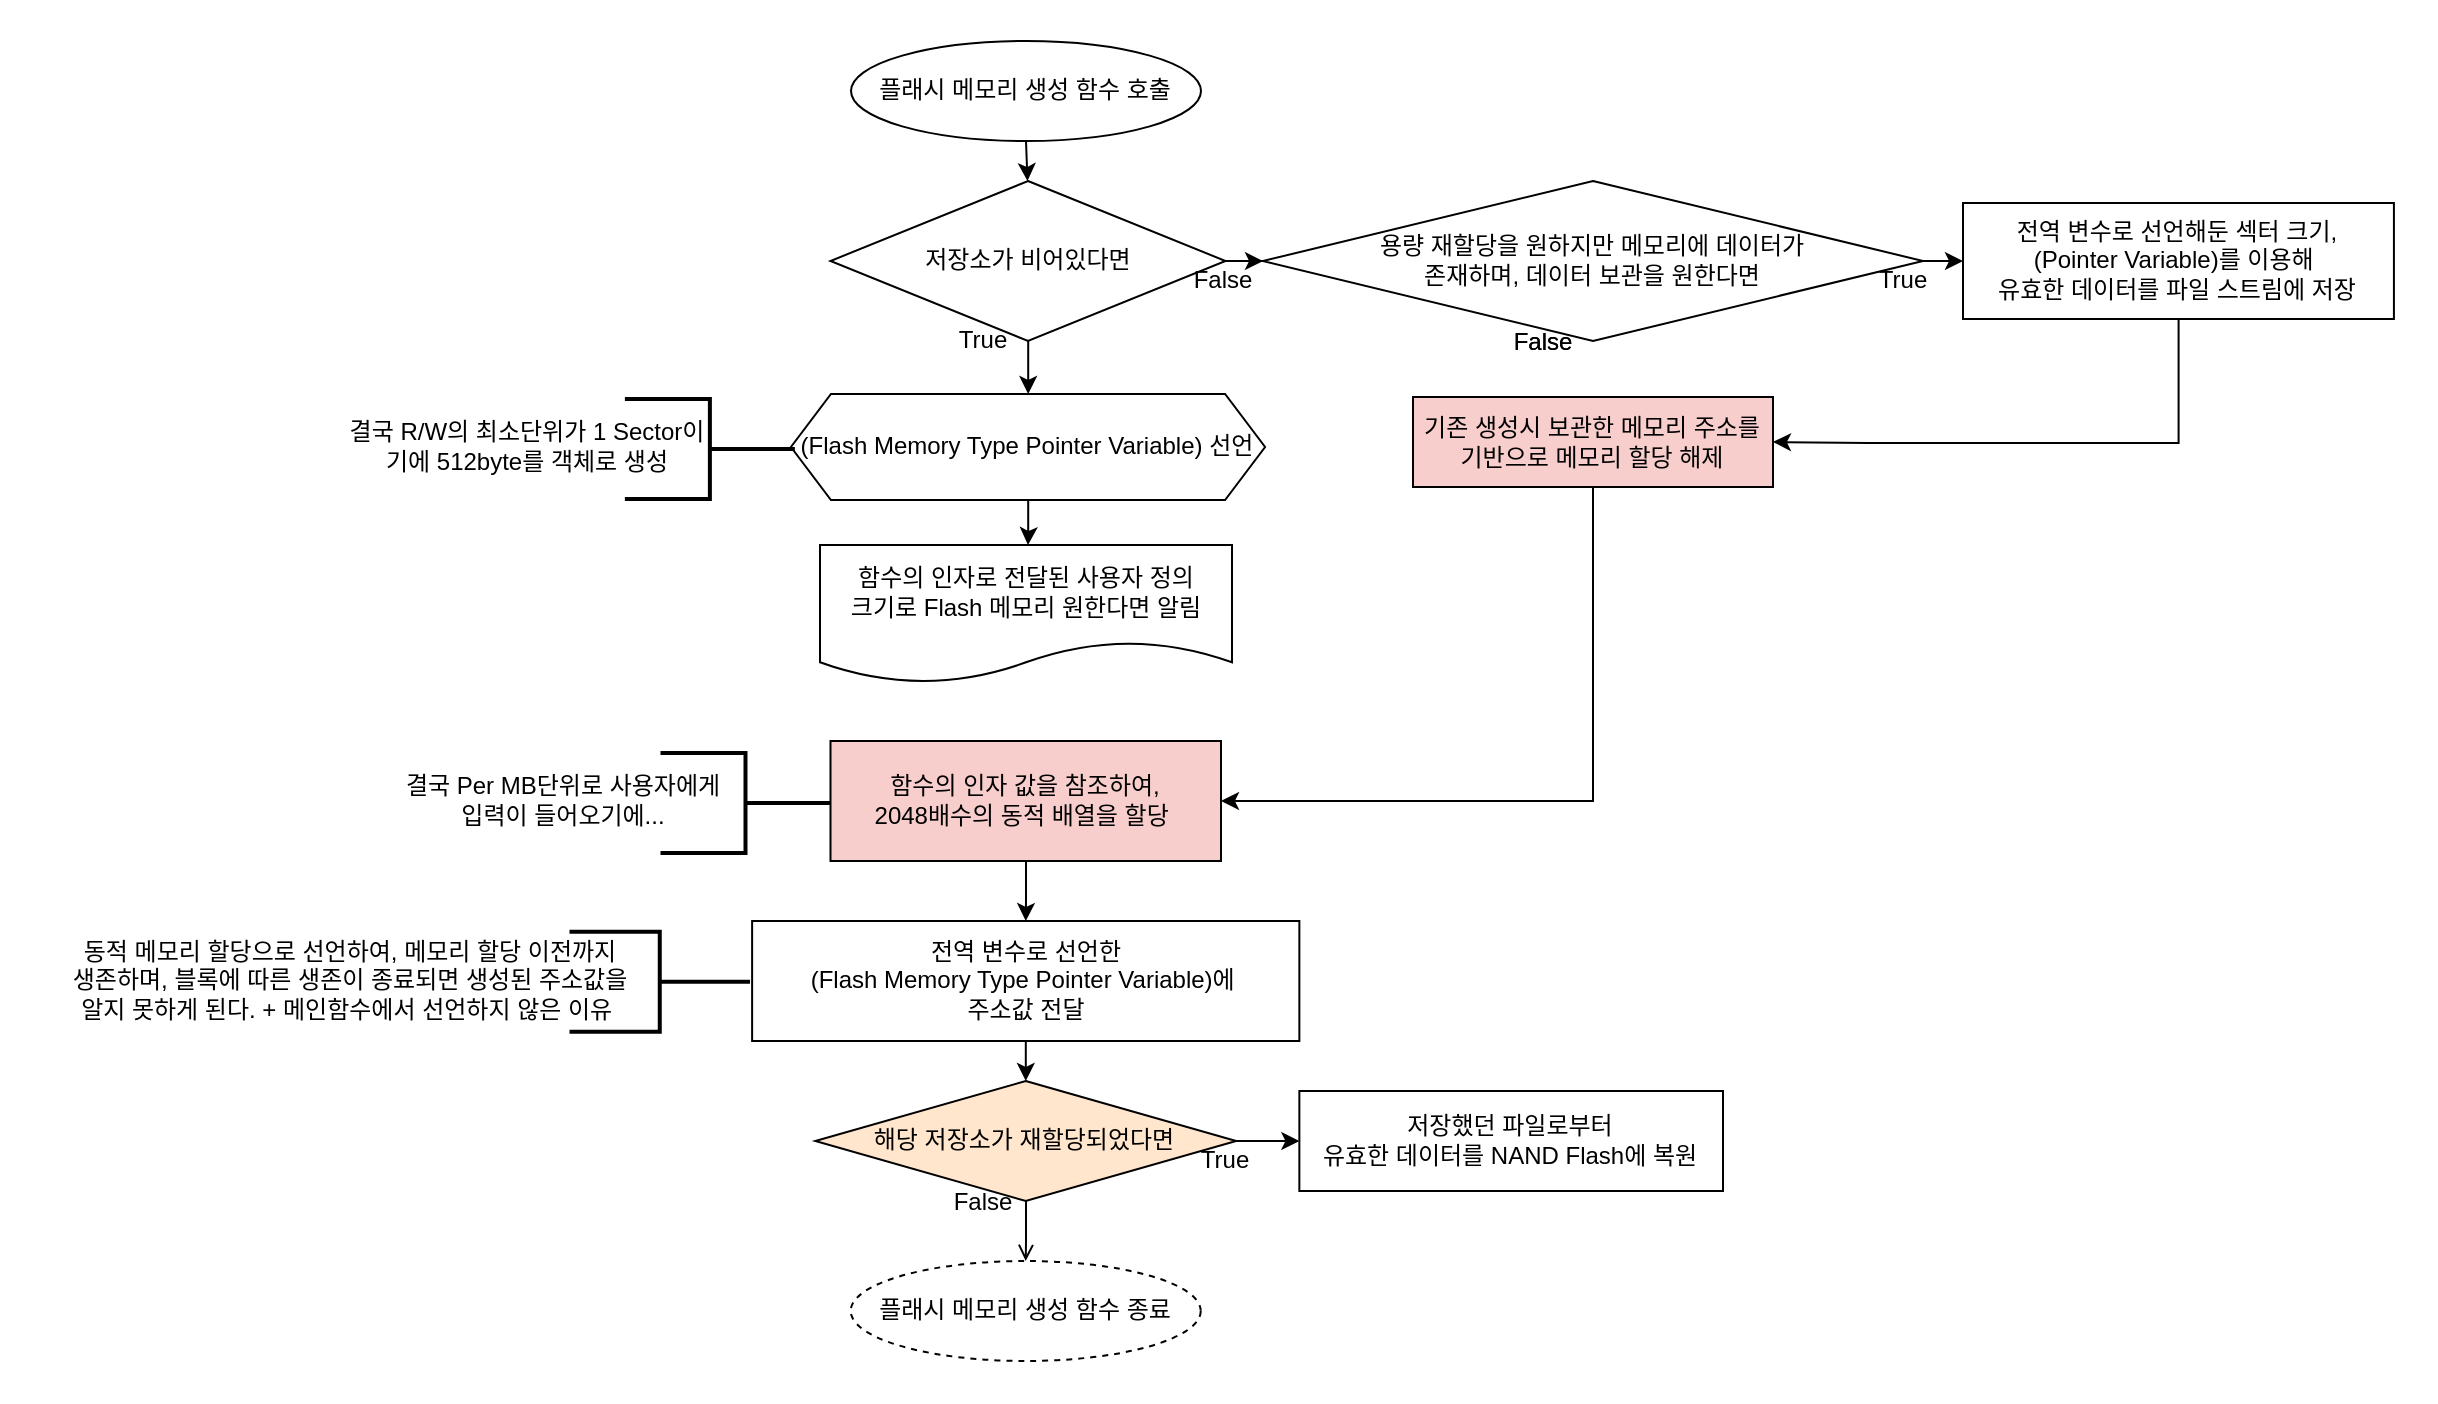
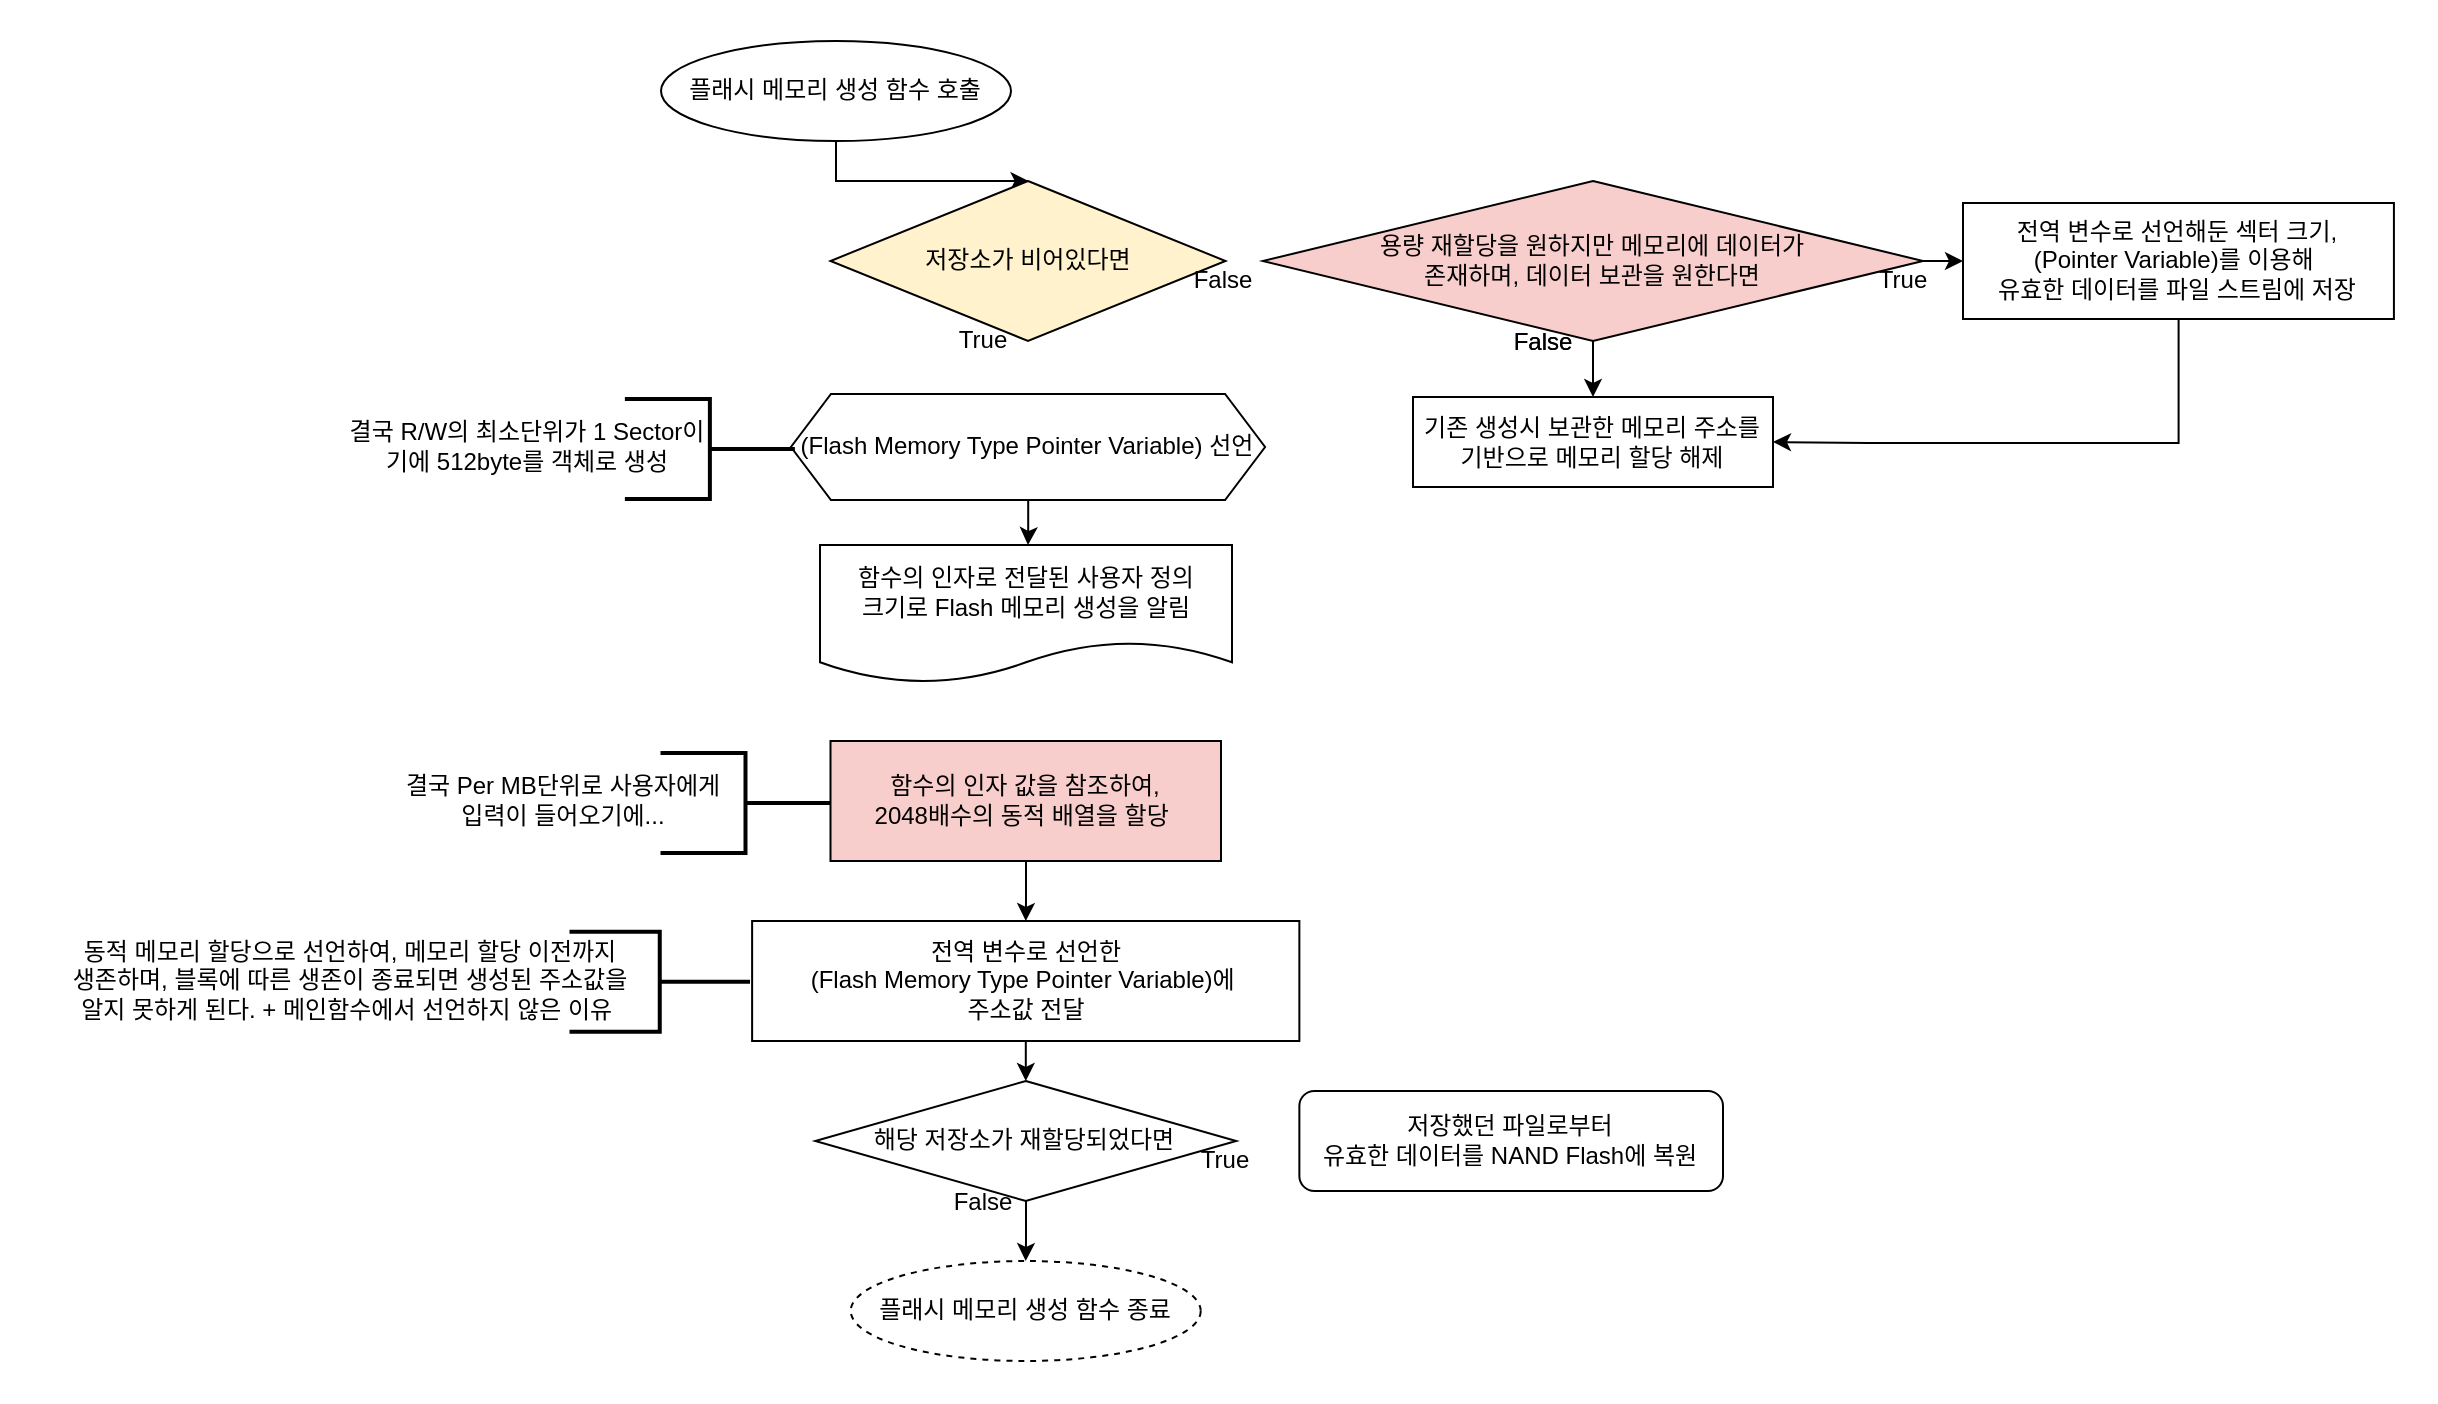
- <mxCell id="3" value="플래시 메모리 생성 함수 호출" style="ellipse;whiteSpace=wrap;html=1;" parent="1" vertex="1"><mxGeometry x="425" y="20" width="175" height="50" as="geometry" /></mxCell>
+ <mxCell id="3" value="플래시 메모리 생성 함수 호출" style="ellipse;whiteSpace=wrap;html=1;" parent="1" vertex="1"><mxGeometry x="330" y="20" width="175" height="50" as="geometry" /></mxCell>
- <mxCell id="6" value="저장소가 비어있다면" style="rhombus;whiteSpace=wrap;html=1;" parent="1" vertex="1"><mxGeometry x="414.75" y="90" width="197.51" height="80" as="geometry" /></mxCell>
+ <mxCell id="6" value="저장소가 비어있다면" style="rhombus;whiteSpace=wrap;html=1;fillColor=#fff2cc;" parent="1" vertex="1"><mxGeometry x="414.75" y="90" width="197.51" height="80" as="geometry" /></mxCell>
- <mxCell id="4" style="edgeStyle=orthogonalEdgeStyle;rounded=0;orthogonalLoop=1;jettySize=auto;html=1;entryX=0;entryY=0.5;entryDx=0;entryDy=0;" parent="1" source="6" target="11" edge="1"><mxGeometry relative="1" as="geometry" /></mxCell>
- <mxCell id="11" value="용량 재할당을 원하지만 메모리에 데이터가 &lt;br&gt;존재하며,&amp;nbsp;데이터 보관을 원한다면" style="rhombus;whiteSpace=wrap;html=1;" parent="1" vertex="1"><mxGeometry x="631" y="90" width="330" height="80" as="geometry" /></mxCell>
+ <mxCell id="11" value="용량 재할당을 원하지만 메모리에 데이터가 &lt;br&gt;존재하며,&amp;nbsp;데이터 보관을 원한다면" style="rhombus;whiteSpace=wrap;html=1;fillColor=#f8cecc;" parent="1" vertex="1"><mxGeometry x="631" y="90" width="330" height="80" as="geometry" /></mxCell>
- <mxCell id="5" value="" style="edgeStyle=orthogonalEdgeStyle;rounded=0;orthogonalLoop=1;jettySize=auto;html=1;" parent="1" source="6" target="15" edge="1"><mxGeometry relative="1" as="geometry" /></mxCell>
+ <mxCell id="10" value="" style="edgeStyle=orthogonalEdgeStyle;rounded=0;orthogonalLoop=1;jettySize=auto;html=1;entryX=0.5;entryY=0;entryDx=0;entryDy=0;" parent="1" source="11" target="37" edge="1"><mxGeometry relative="1" as="geometry"><mxPoint x="798.8" y="191.5" as="targetPoint" /></mxGeometry></mxCell>
- <mxCell id="37" value="기존 생성시 보관한 메모리 주소를 기반으로 메모리 할당 해제" style="rounded=0;whiteSpace=wrap;html=1;fillColor=#f8cecc;" parent="1" vertex="1"><mxGeometry x="706" y="198" width="180" height="45" as="geometry" /></mxCell>
+ <mxCell id="37" value="기존 생성시 보관한 메모리 주소를 기반으로 메모리 할당 해제" style="rounded=0;whiteSpace=wrap;html=1;" parent="1" vertex="1"><mxGeometry x="706" y="198" width="180" height="45" as="geometry" /></mxCell>
- <mxCell id="22" value="함수의 인자로 전달된 사용자 정의 &lt;br&gt;크기로 Flash 메모리 원한다면 알림" style="shape=document;whiteSpace=wrap;html=1;boundedLbl=1;" parent="1" vertex="1"><mxGeometry x="409.5" y="272" width="206" height="69" as="geometry" /></mxCell>
+ <mxCell id="22" value="함수의 인자로 전달된 사용자 정의 &lt;br&gt;크기로 Flash 메모리 생성을 알림" style="shape=document;whiteSpace=wrap;html=1;boundedLbl=1;" parent="1" vertex="1"><mxGeometry x="409.5" y="272" width="206" height="69" as="geometry" /></mxCell>
- <mxCell id="36" style="edgeStyle=orthogonalEdgeStyle;rounded=0;orthogonalLoop=1;jettySize=auto;html=1;entryX=1;entryY=0.5;entryDx=0;entryDy=0;" parent="1" source="37" target="24" edge="1"><mxGeometry relative="1" as="geometry"><Array as="points"><mxPoint x="796" y="400" /></Array></mxGeometry></mxCell>
- <mxCell id="42" value="해당 저장소가 재할당되었다면" style="rhombus;whiteSpace=wrap;html=1;fillColor=#ffe6cc;" parent="1" vertex="1"><mxGeometry x="407.15" y="540" width="210.45" height="60" as="geometry" /></mxCell>
+ <mxCell id="42" value="해당 저장소가 재할당되었다면" style="rhombus;whiteSpace=wrap;html=1;" parent="1" vertex="1"><mxGeometry x="407.15" y="540" width="210.45" height="60" as="geometry" /></mxCell>
- <mxCell id="41" value="" style="edgeStyle=orthogonalEdgeStyle;rounded=0;orthogonalLoop=1;jettySize=auto;html=1;" parent="1" source="42" target="46" edge="1"><mxGeometry relative="1" as="geometry" /></mxCell>
- <mxCell id="46" value="저장했던 파일로부터 &lt;br&gt;유효한 데이터를&amp;nbsp;NAND Flash에 복원" style="rounded=0;whiteSpace=wrap;html=1;" parent="1" vertex="1"><mxGeometry x="649.18" y="545" width="211.82" height="50" as="geometry" /></mxCell>
+ <mxCell id="46" value="저장했던 파일로부터 &lt;br&gt;유효한 데이터를&amp;nbsp;NAND Flash에 복원" style="whiteSpace=wrap;html=1;rounded=1;" parent="1" vertex="1"><mxGeometry x="649.18" y="545" width="211.82" height="50" as="geometry" /></mxCell>
- <mxCell id="40" value="" style="edgeStyle=orthogonalEdgeStyle;rounded=0;orthogonalLoop=1;jettySize=auto;html=1;endArrow=open;" parent="1" source="42" target="32" edge="1"><mxGeometry relative="1" as="geometry" /></mxCell>
+ <mxCell id="40" value="" style="edgeStyle=orthogonalEdgeStyle;rounded=0;orthogonalLoop=1;jettySize=auto;html=1;" parent="1" source="42" target="32" edge="1"><mxGeometry relative="1" as="geometry" /></mxCell>
